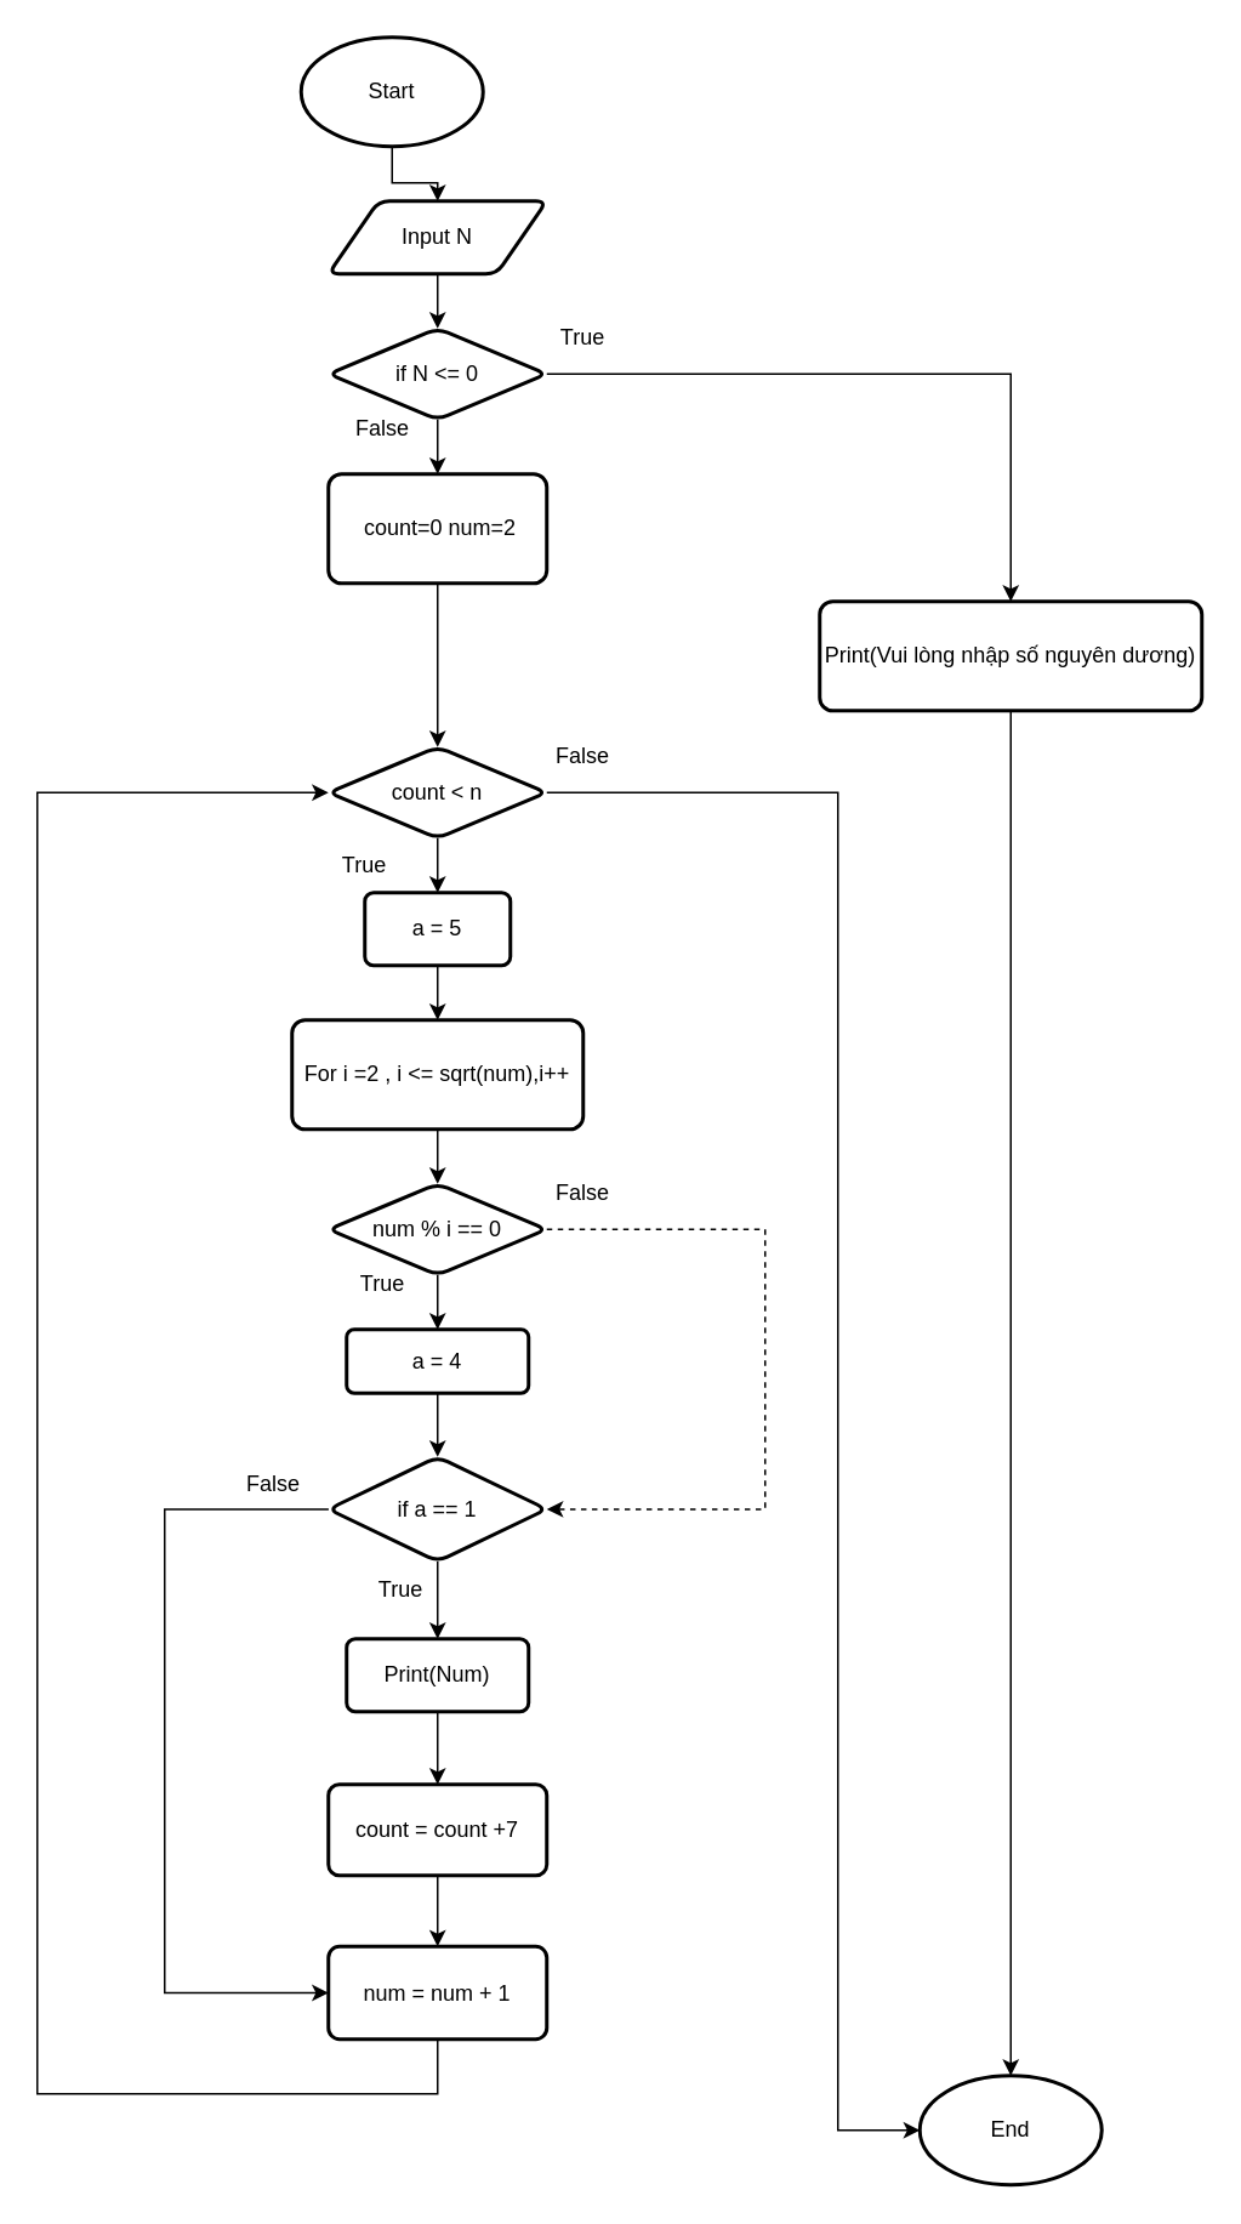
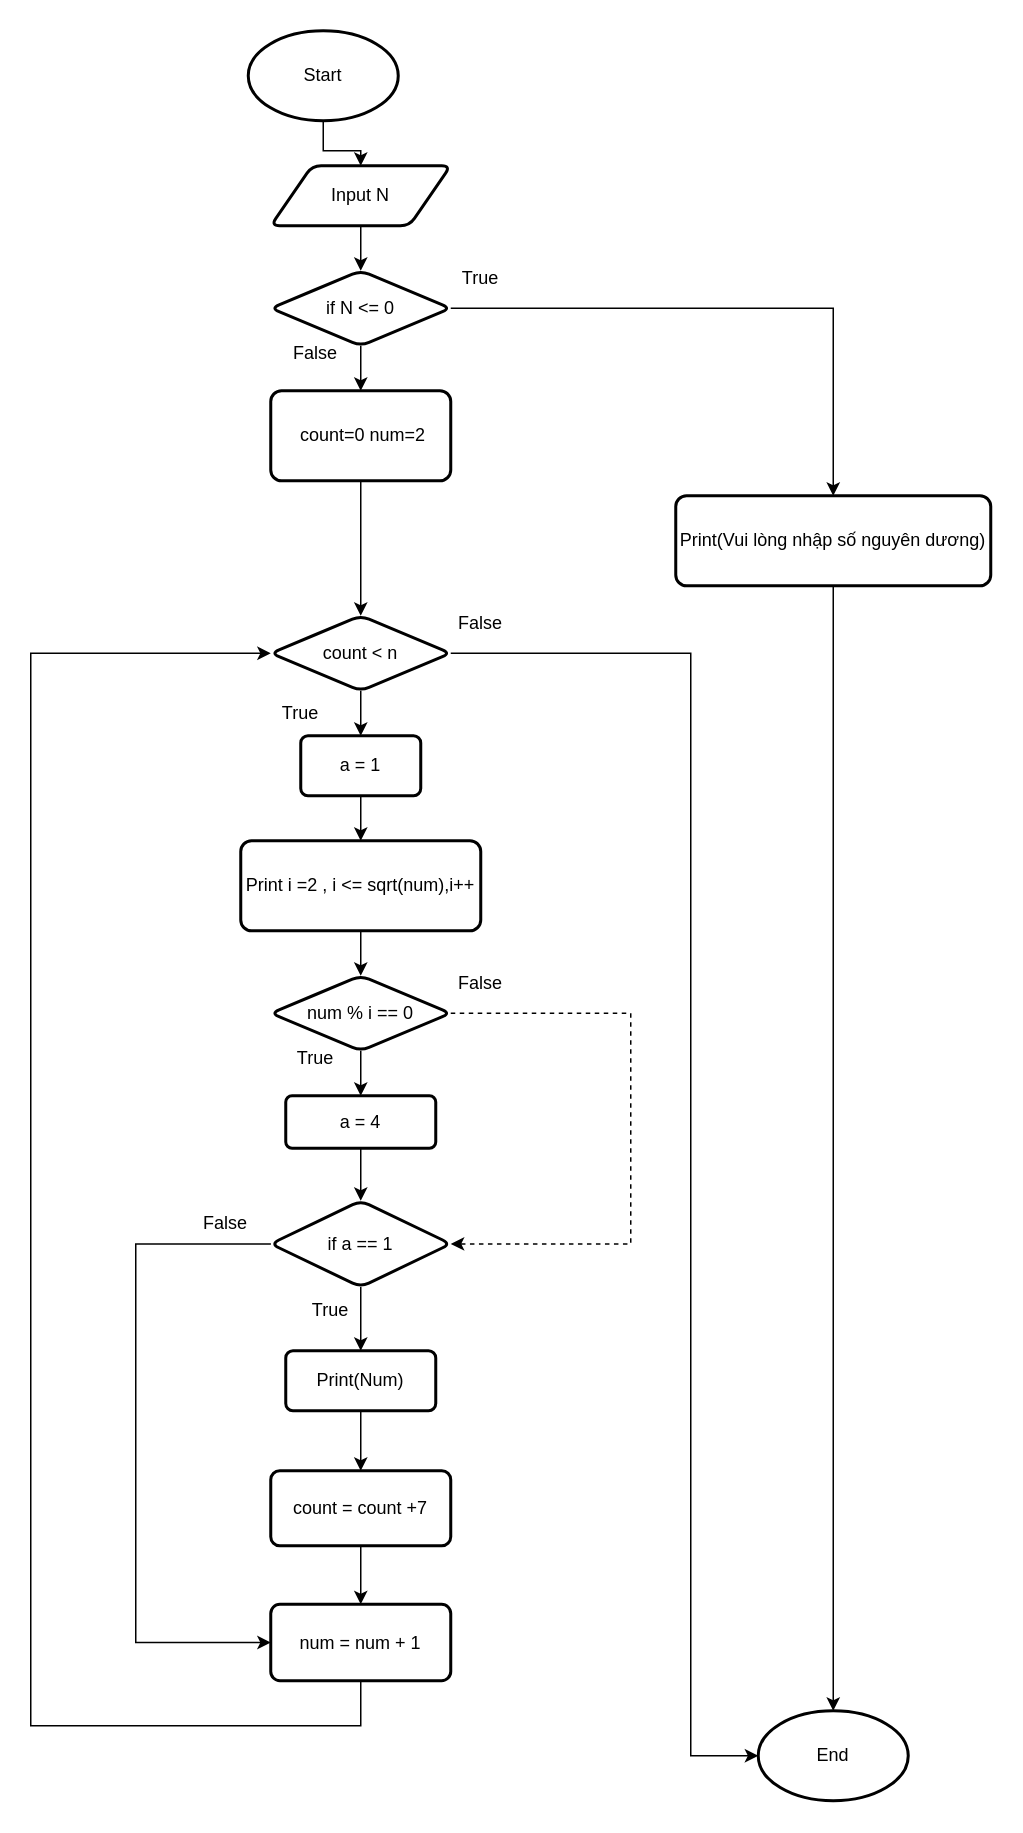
- <mxCell id="21" value="a = 5" style="whiteSpace=wrap;html=1;strokeWidth=2;rounded=1;arcSize=12;" vertex="1" parent="1"><mxGeometry x="200" y="490" width="80" height="40" as="geometry" /></mxCell>
+ <mxCell id="21" value="a = 1" style="whiteSpace=wrap;html=1;strokeWidth=2;rounded=1;arcSize=12;" vertex="1" parent="1"><mxGeometry x="200" y="490" width="80" height="40" as="geometry" /></mxCell>
- <mxCell id="23" value="For i =2 , i &amp;lt;= sqrt(num),i++" style="whiteSpace=wrap;html=1;strokeWidth=2;rounded=1;arcSize=12;" vertex="1" parent="1"><mxGeometry x="160" y="560" width="160" height="60" as="geometry" /></mxCell>
+ <mxCell id="23" value="Print i =2 , i &amp;lt;= sqrt(num),i++" style="whiteSpace=wrap;html=1;strokeWidth=2;rounded=1;arcSize=12;" vertex="1" parent="1"><mxGeometry x="160" y="560" width="160" height="60" as="geometry" /></mxCell>
